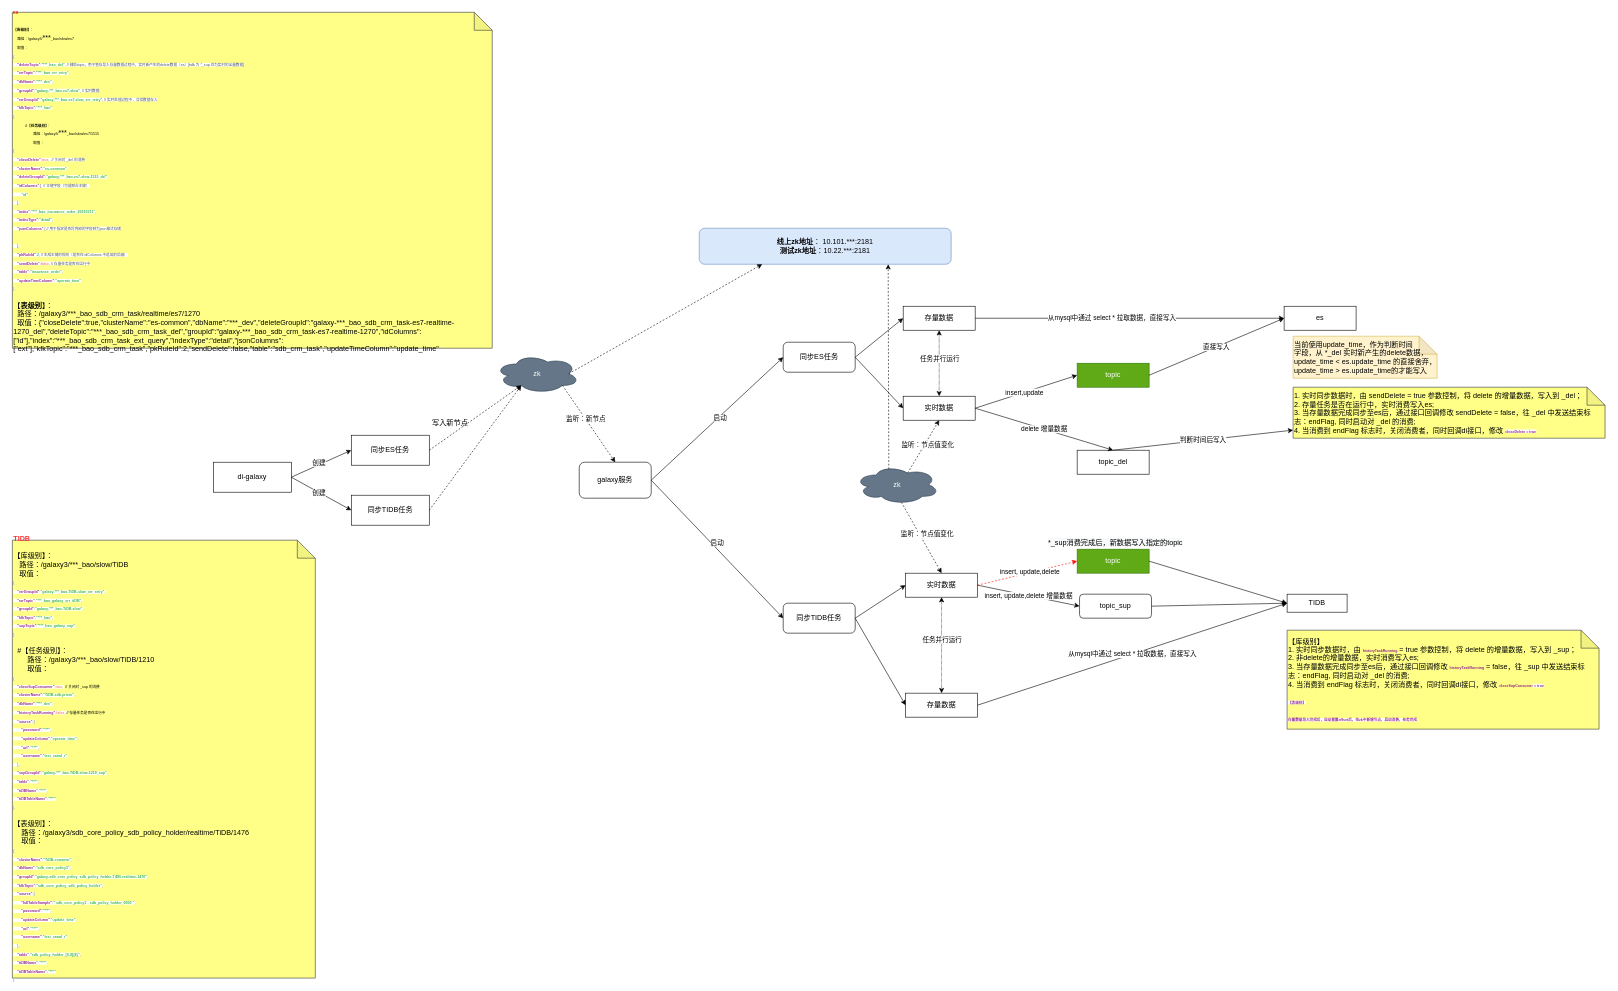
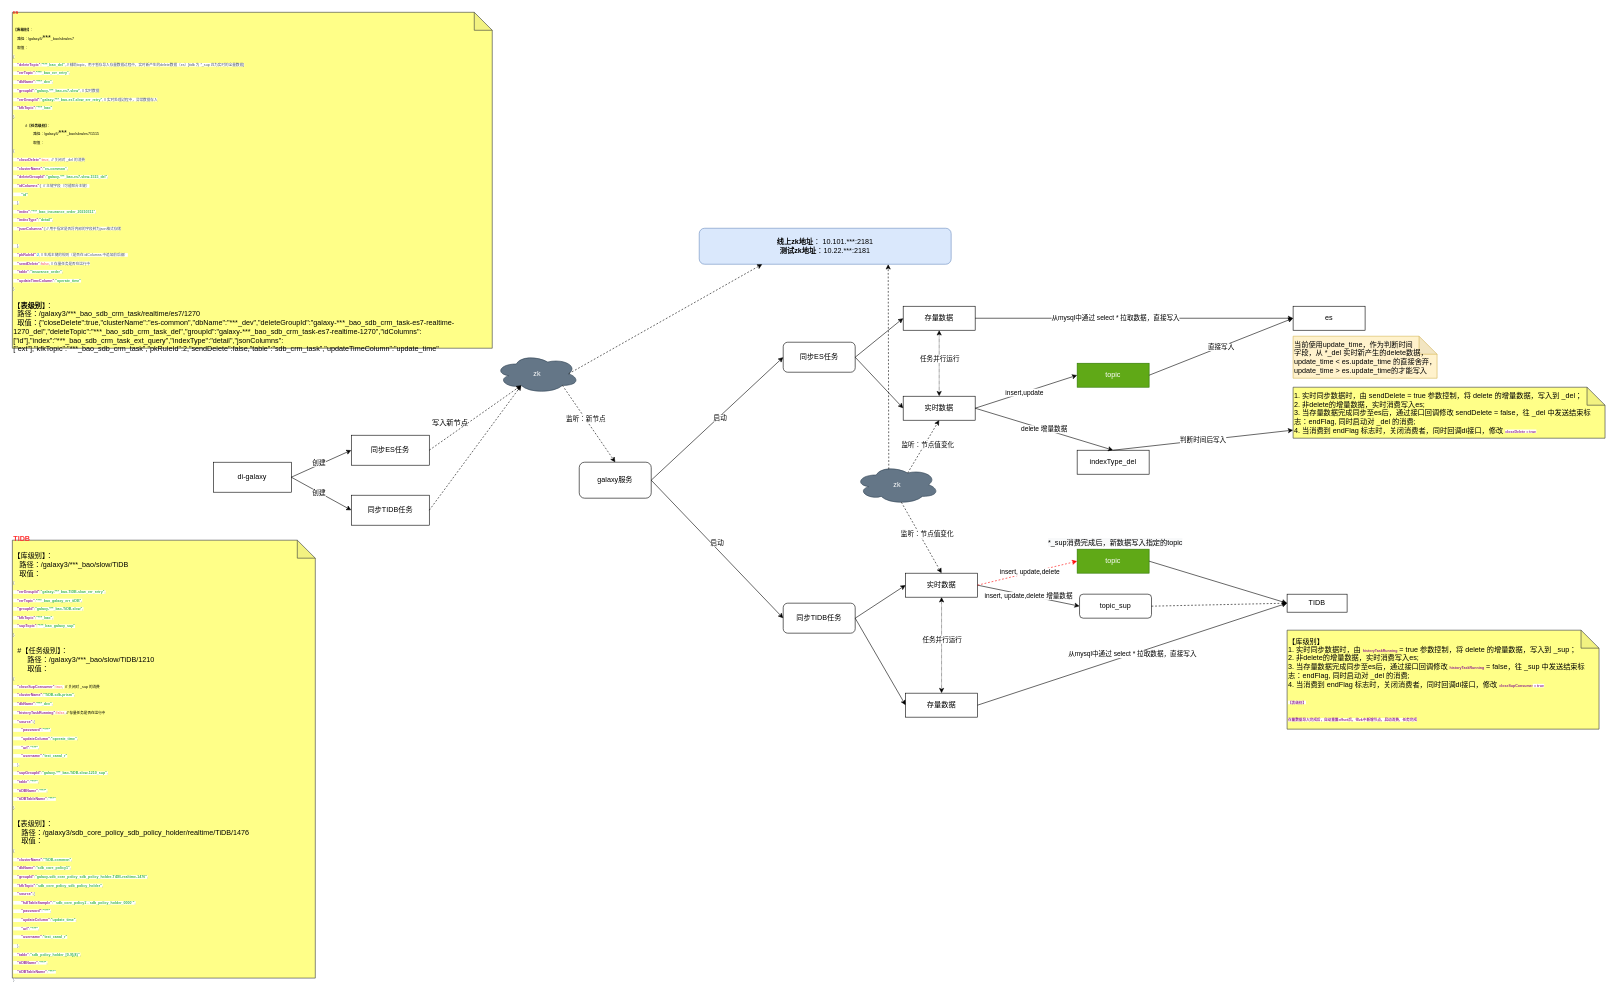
- <mxCell id="14" value="es" style="rounded=0;whiteSpace=wrap;html=1;" parent="1" vertex="1"><mxGeometry x="2140" y="510" width="120" height="40" as="geometry" /></mxCell>
+ <mxCell id="14" value="es" style="rounded=0;whiteSpace=wrap;html=1;" parent="1" vertex="1"><mxGeometry x="2155" y="510" width="120" height="40" as="geometry" /></mxCell>
- <mxCell id="58" value="1. 实时同步数据时，由 sendDelete = true 参数控制，将 delete 的增量数据，写入到 _del；&lt;br&gt;2. 存量任务是否在运行中，实时消费写入es;&lt;br&gt;3. 当存量数据完成同步至es后，通过接口回调修改 sendDelete = false，往 _del 中发送结束标志：endFlag, 同时启动对 _del 的消费;&lt;br&gt;4. 当消费到 endFlag 标志时，关闭消费者，同时回调di接口，修改&amp;nbsp;&lt;span style=&quot;color: rgb(146 , 39 , 143) ; font-size: 6px ; font-weight: 700 ; background-color: rgb(255 , 255 , 255)&quot;&gt;closeDelete = true&lt;/span&gt;" style="shape=note;whiteSpace=wrap;html=1;backgroundOutline=1;darkOpacity=0.05;align=left;fillColor=#ffff88;strokeColor=#36393d;" parent="1" vertex="1"><mxGeometry x="2155" y="645" width="520" height="85" as="geometry" /></mxCell>
+ <mxCell id="58" value="1. 实时同步数据时，由 sendDelete = true 参数控制，将 delete 的增量数据，写入到 _del；&lt;br&gt;2. 非delete的增量数据，实时消费写入es;&lt;br&gt;3. 当存量数据完成同步至es后，通过接口回调修改 sendDelete = false，往 _del 中发送结束标志：endFlag, 同时启动对 _del 的消费;&lt;br&gt;4. 当消费到 endFlag 标志时，关闭消费者，同时回调di接口，修改&amp;nbsp;&lt;span style=&quot;color: rgb(146 , 39 , 143) ; font-size: 6px ; font-weight: 700 ; background-color: rgb(255 , 255 , 255)&quot;&gt;closeDelete = true&lt;/span&gt;" style="shape=note;whiteSpace=wrap;html=1;backgroundOutline=1;darkOpacity=0.05;align=left;fillColor=#ffff88;strokeColor=#36393d;" parent="1" vertex="1"><mxGeometry x="2155" y="645" width="520" height="85" as="geometry" /></mxCell>
- <mxCell id="18" value="topic_del" style="rounded=0;whiteSpace=wrap;html=1;" parent="1" vertex="1"><mxGeometry x="1795" y="750" width="120" height="40" as="geometry" /></mxCell>
+ <mxCell id="18" value="indexType_del" style="rounded=0;whiteSpace=wrap;html=1;" parent="1" vertex="1"><mxGeometry x="1795" y="750" width="120" height="40" as="geometry" /></mxCell>
- <mxCell id="43" value="" style="endArrow=classic;html=1;exitX=1;exitY=0.5;exitDx=0;exitDy=0;entryX=0;entryY=0.5;entryDx=0;entryDy=0;" parent="1" source="37" target="29" edge="1"><mxGeometry width="50" height="50" relative="1" as="geometry"><mxPoint x="2035" y="1155" as="sourcePoint" /><mxPoint x="2085" y="1105" as="targetPoint" /></mxGeometry></mxCell>
+ <mxCell id="43" value="" style="endArrow=classic;html=1;exitX=1;exitY=0.5;exitDx=0;exitDy=0;entryX=0;entryY=0.5;entryDx=0;entryDy=0;dashed=1;" parent="1" source="37" target="29" edge="1"><mxGeometry width="50" height="50" relative="1" as="geometry"><mxPoint x="2035" y="1155" as="sourcePoint" /><mxPoint x="2085" y="1105" as="targetPoint" /></mxGeometry></mxCell>
